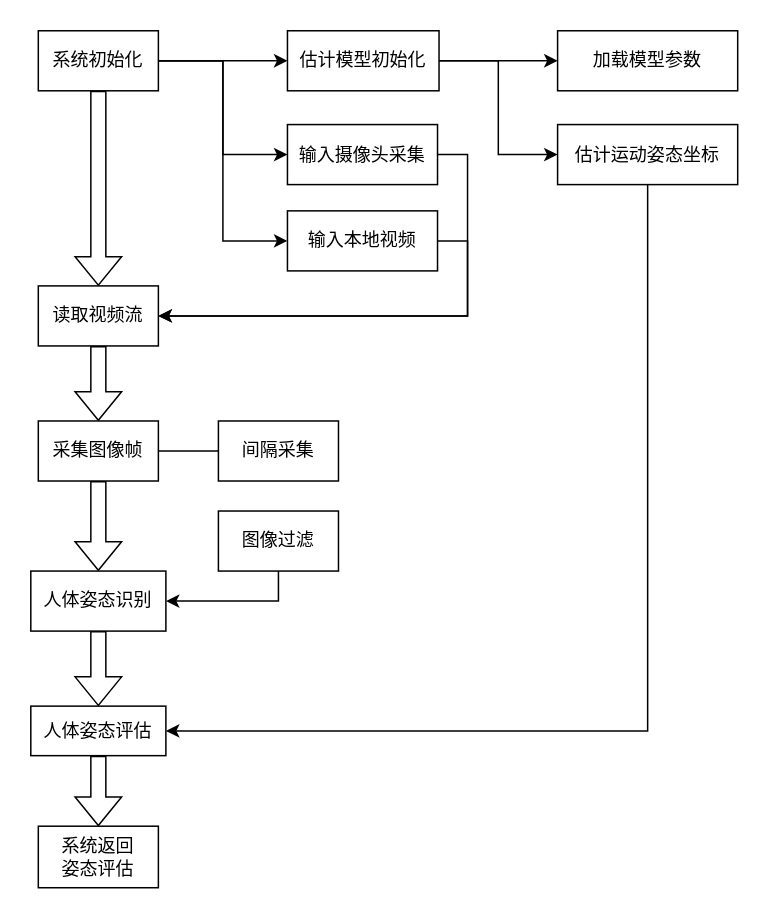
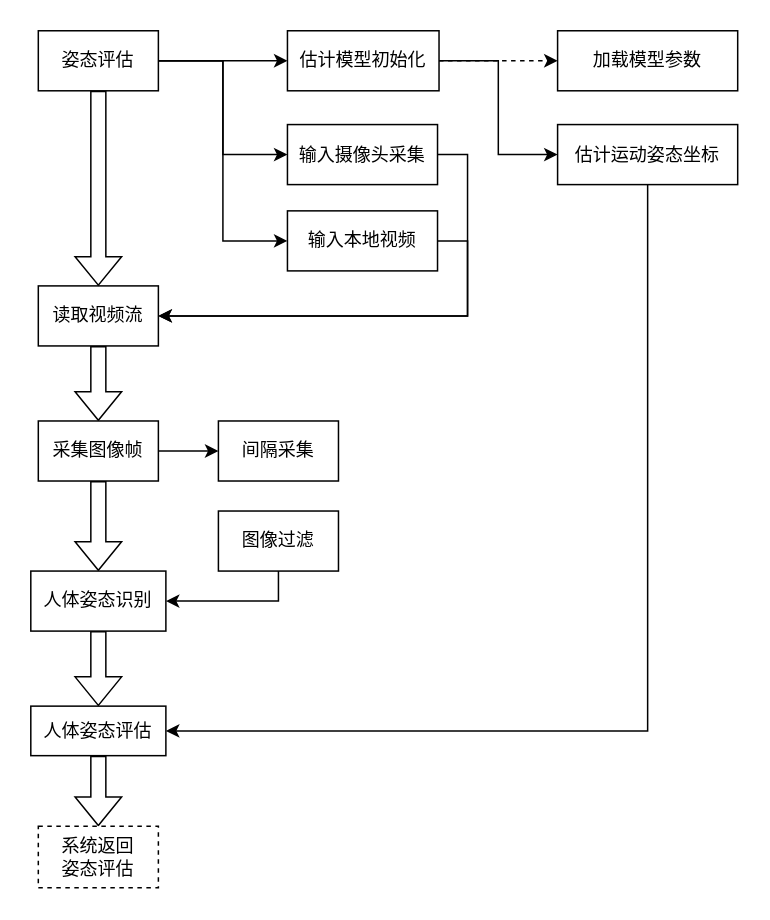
- <mxCell id="8" value="系统初始化" style="rounded=0;whiteSpace=wrap;html=1;" parent="1" vertex="1"><mxGeometry x="25" y="20" width="80" height="40" as="geometry" /></mxCell>
+ <mxCell id="8" value="姿态评估" style="rounded=0;whiteSpace=wrap;html=1;" parent="1" vertex="1"><mxGeometry x="25" y="20" width="80" height="40" as="geometry" /></mxCell>
- <mxCell id="18" value="" style="edgeStyle=orthogonalEdgeStyle;rounded=0;orthogonalLoop=1;jettySize=auto;html=1;" parent="1" source="20" target="21" edge="1"><mxGeometry relative="1" as="geometry" /></mxCell>
+ <mxCell id="18" value="" style="edgeStyle=orthogonalEdgeStyle;rounded=0;orthogonalLoop=1;jettySize=auto;html=1;dashed=1;" parent="1" source="20" target="21" edge="1"><mxGeometry relative="1" as="geometry" /></mxCell>
- <mxCell id="10" value="" style="edgeStyle=orthogonalEdgeStyle;rounded=0;orthogonalLoop=1;jettySize=auto;html=1;endArrow=none;" parent="1" source="11" target="17" edge="1"><mxGeometry relative="1" as="geometry" /></mxCell>
+ <mxCell id="10" value="" style="edgeStyle=orthogonalEdgeStyle;rounded=0;orthogonalLoop=1;jettySize=auto;html=1;" parent="1" source="11" target="17" edge="1"><mxGeometry relative="1" as="geometry" /></mxCell>
- <mxCell id="16" value="系统返回&lt;br&gt;姿态评估" style="rounded=0;whiteSpace=wrap;html=1;" parent="1" vertex="1"><mxGeometry x="25" y="550" width="80" height="41" as="geometry" /></mxCell>
+ <mxCell id="16" value="系统返回&lt;br&gt;姿态评估" style="rounded=0;whiteSpace=wrap;html=1;dashed=1;" parent="1" vertex="1"><mxGeometry x="25" y="550" width="80" height="41" as="geometry" /></mxCell>
